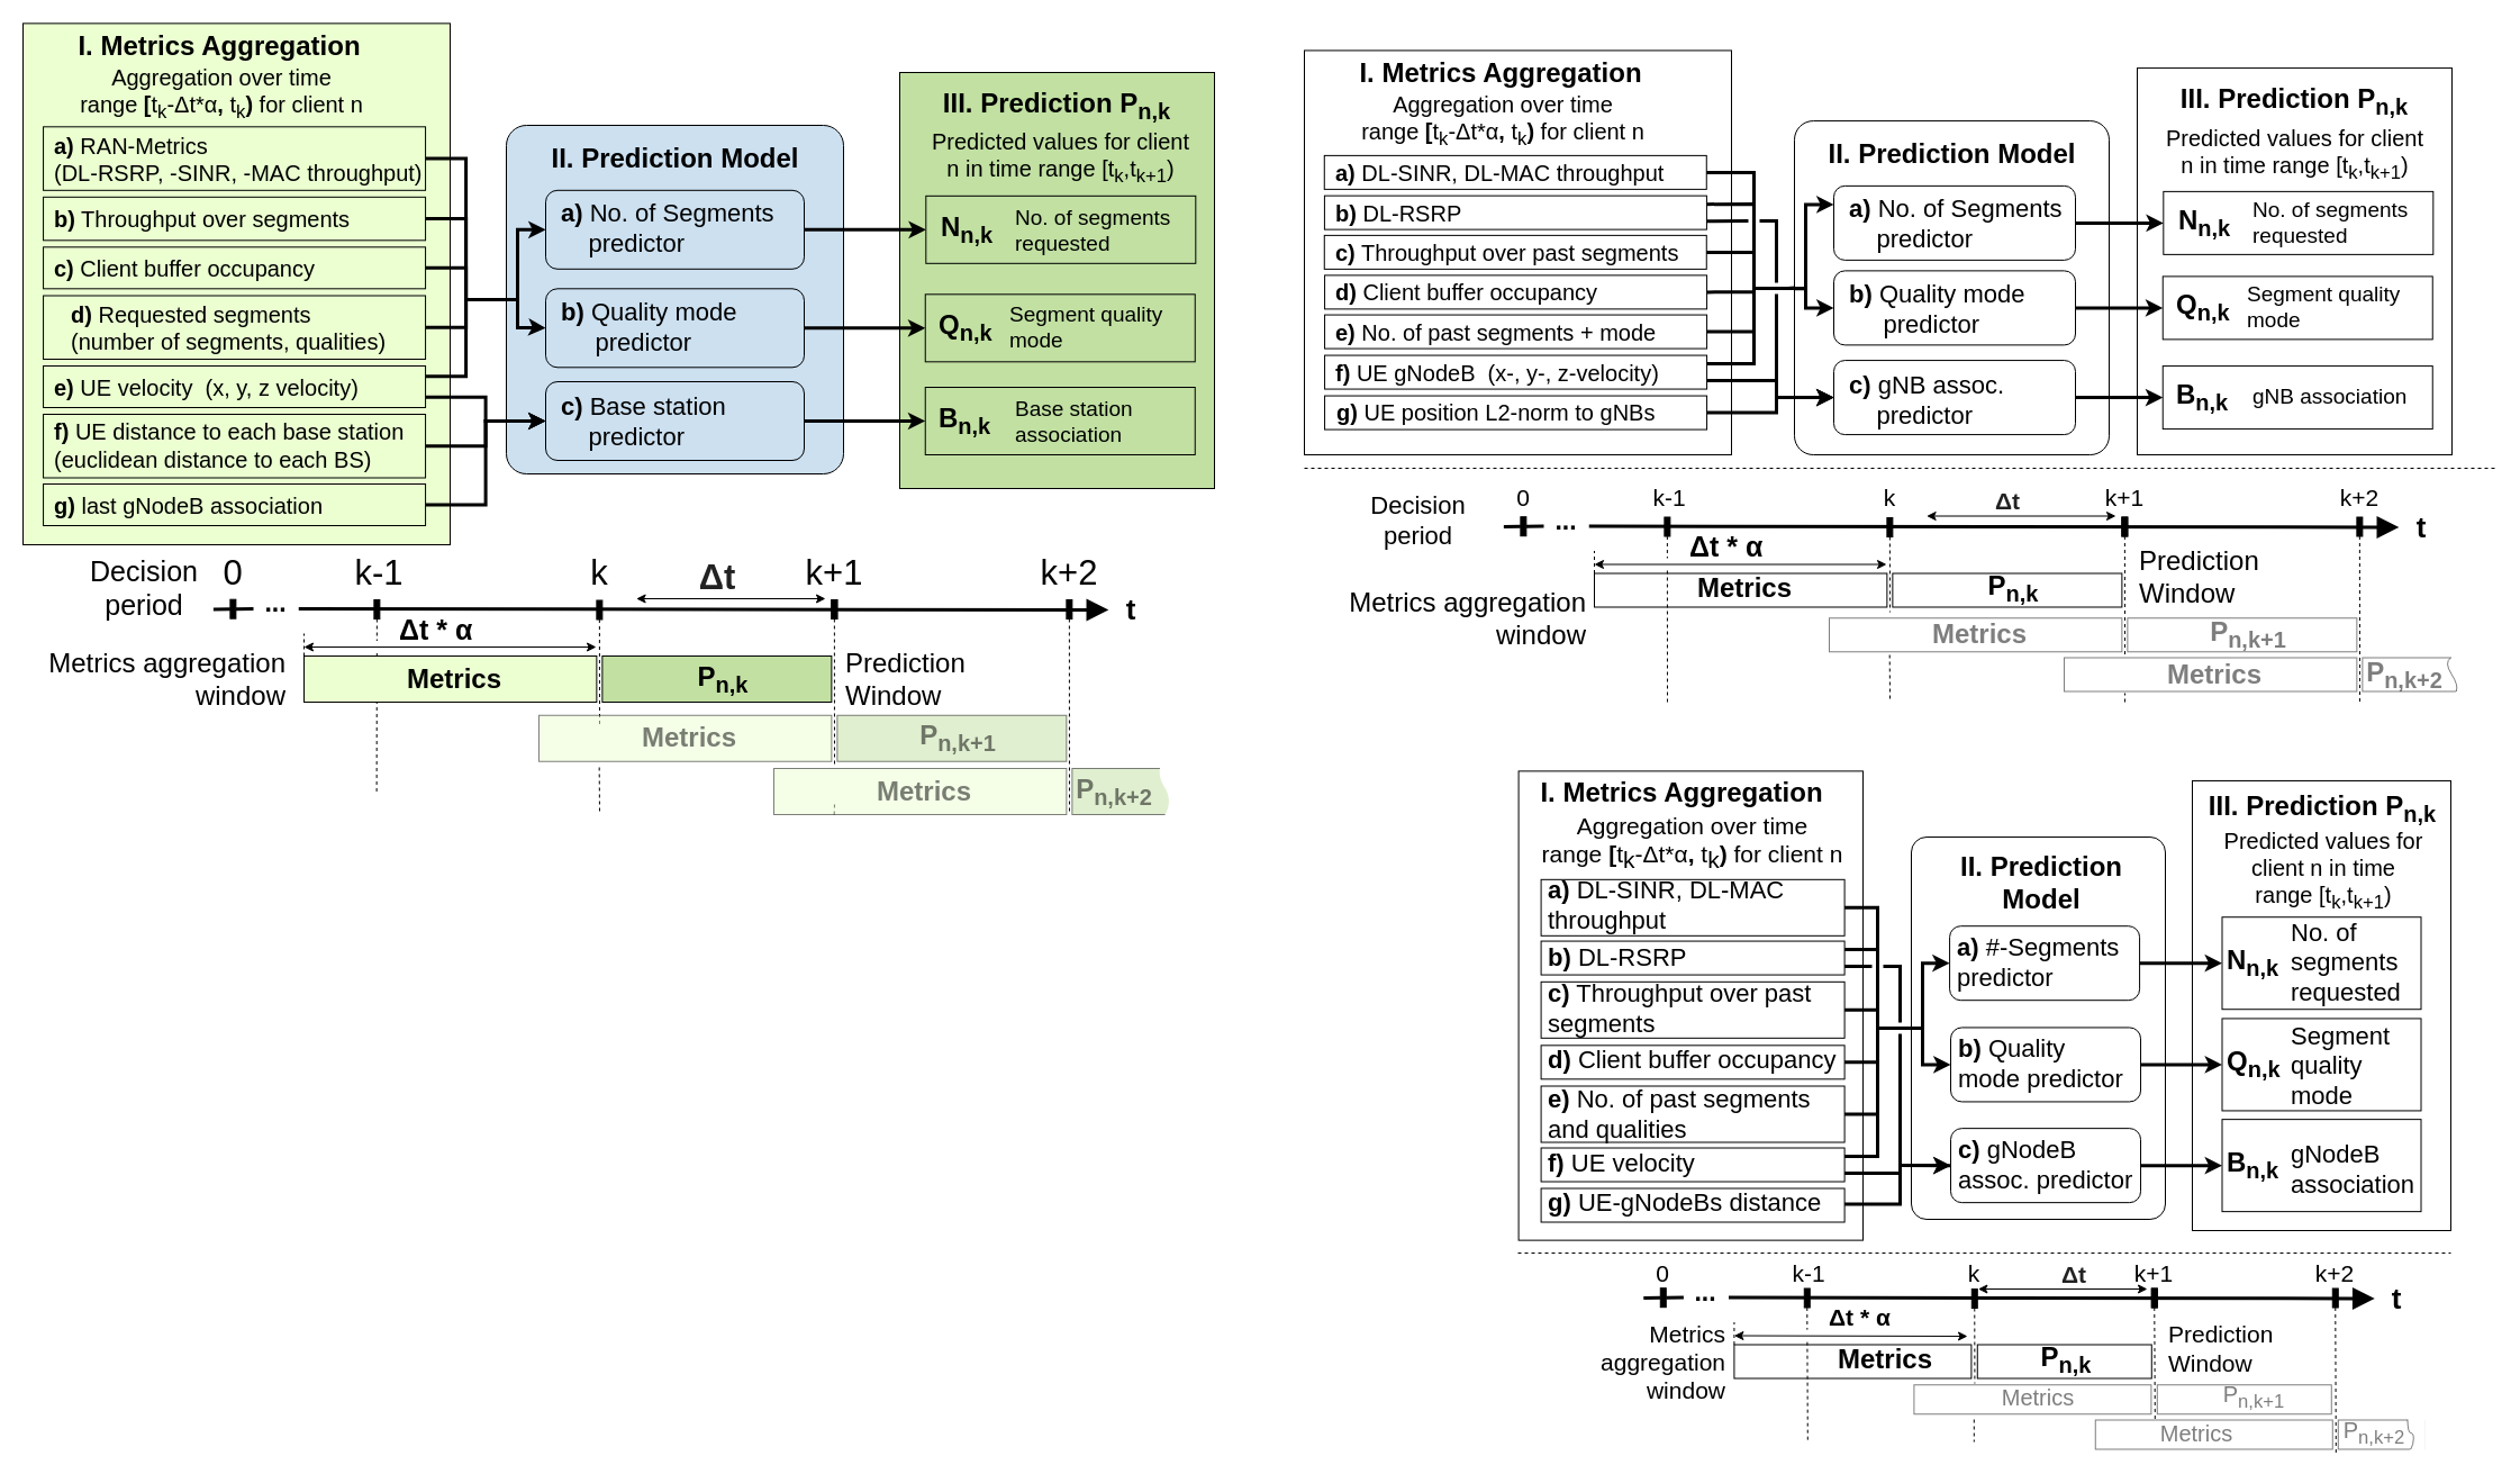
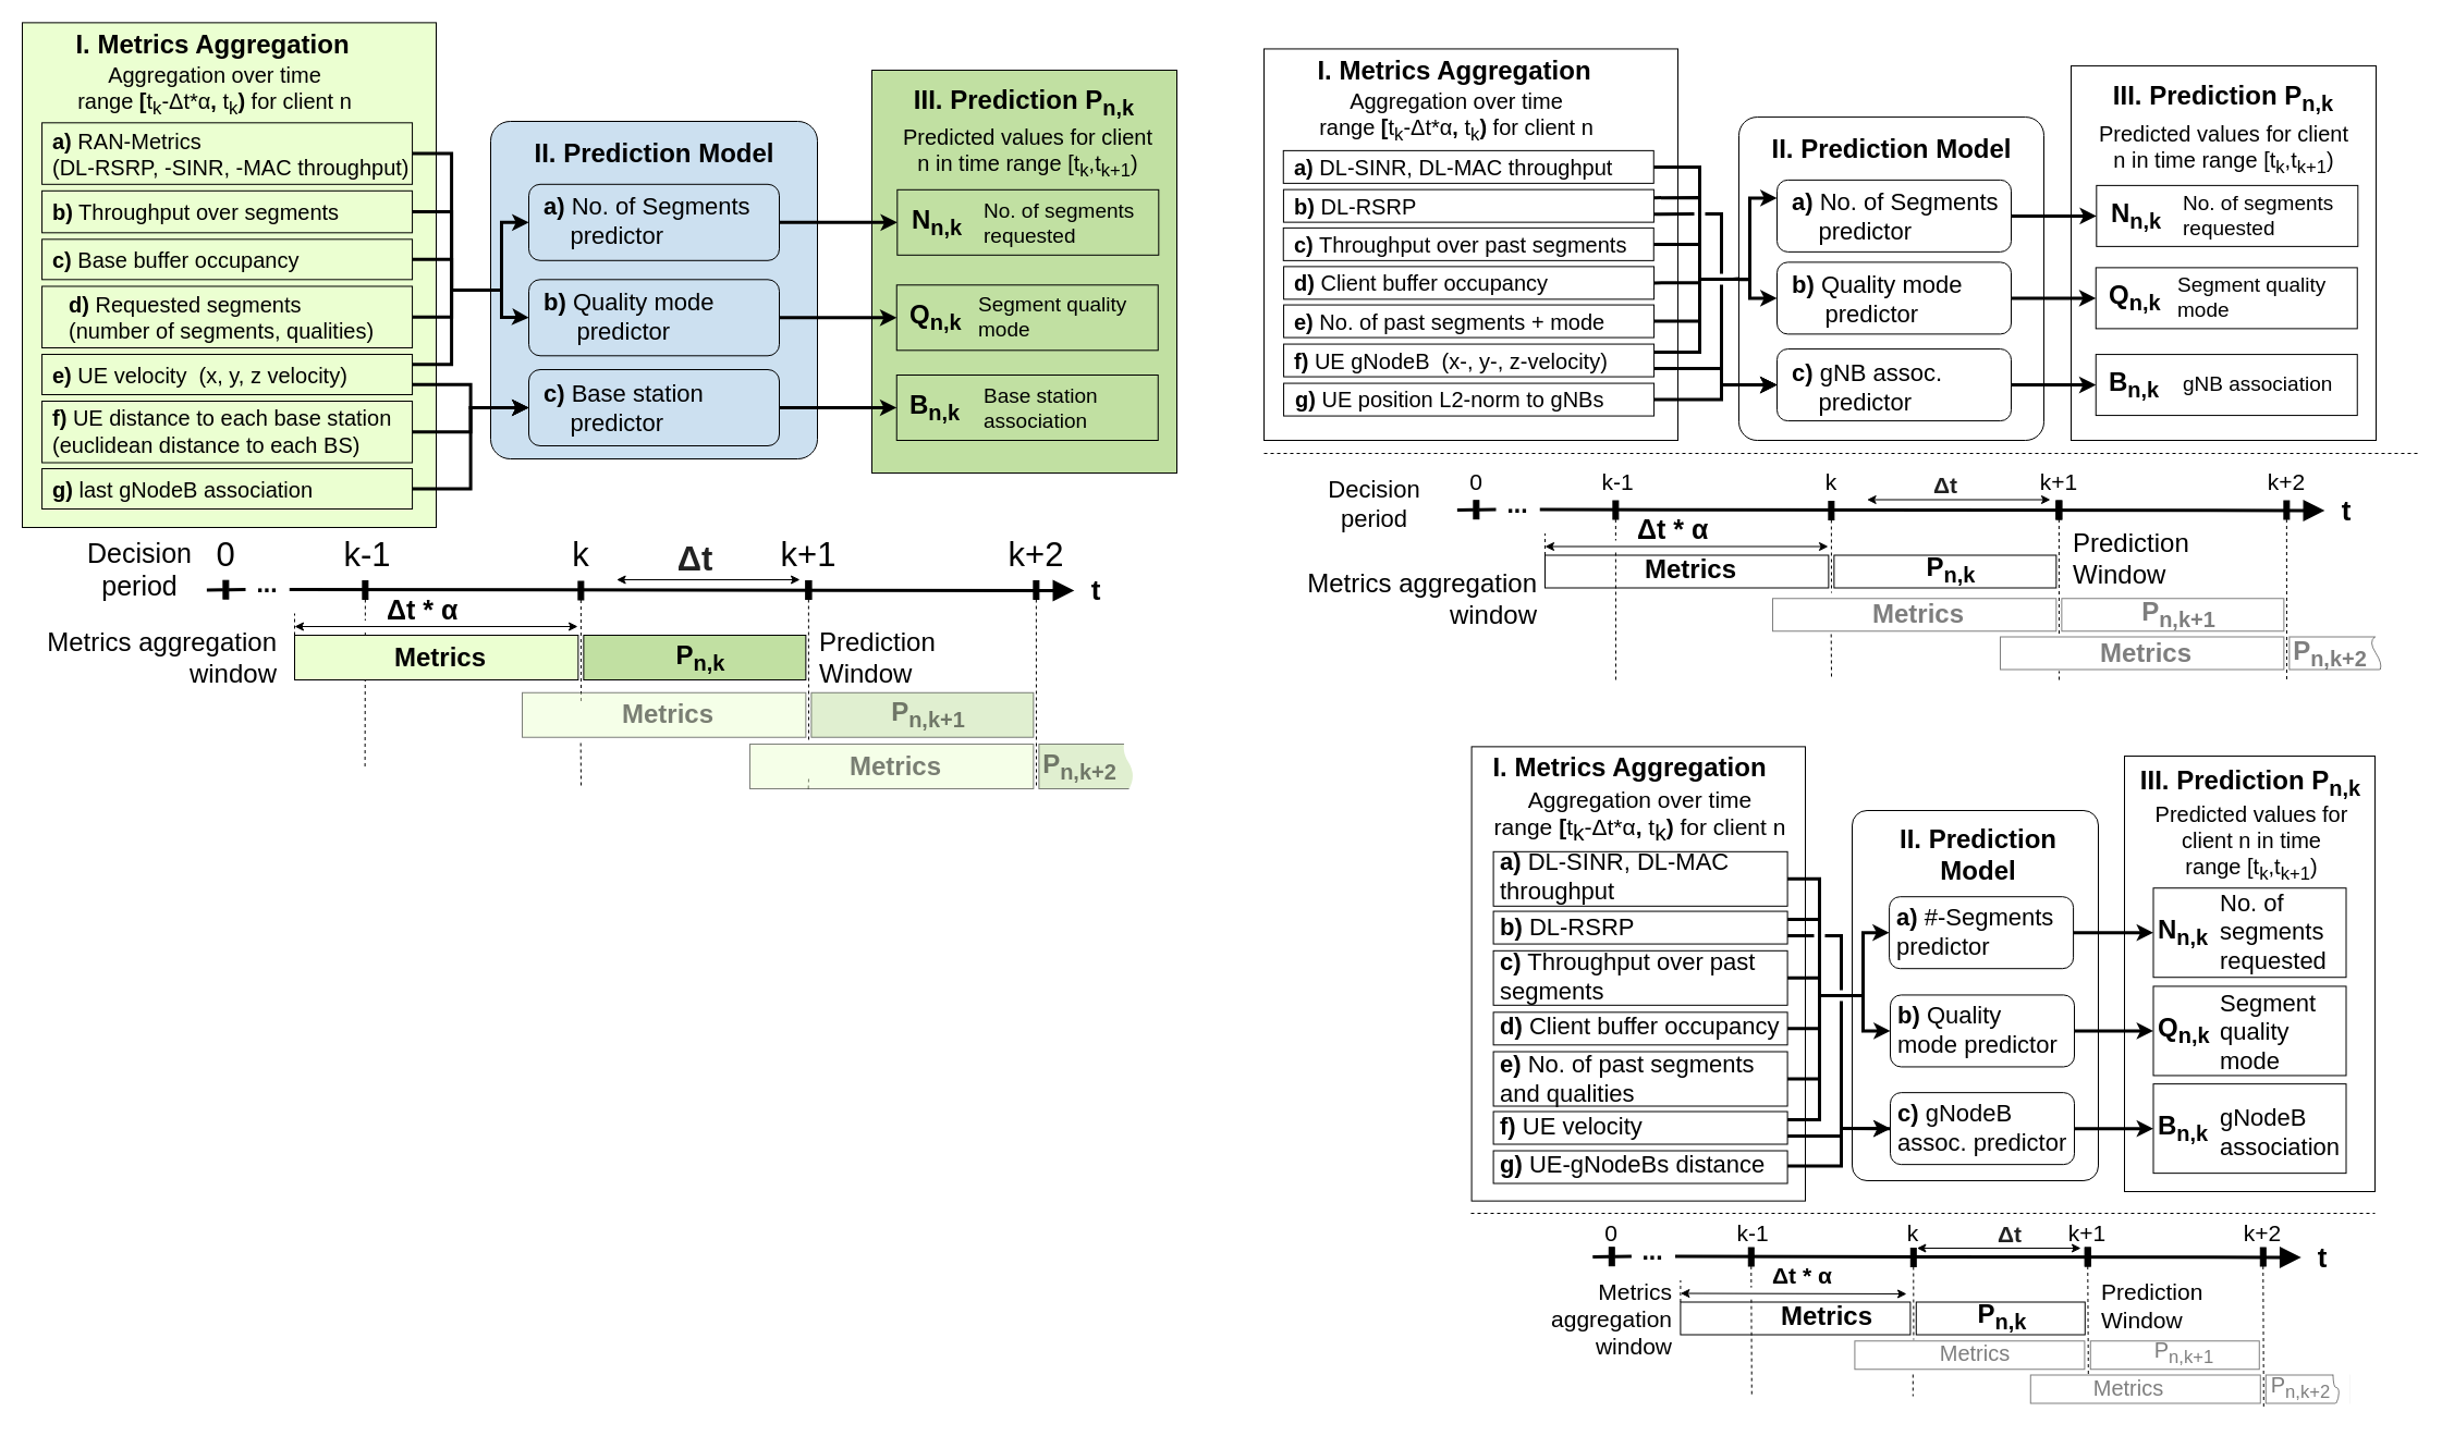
- <mxCell id="52" value="&lt;font style=&quot;font-size: 20px;&quot;&gt;&lt;span style=&quot;font-size: 20px; font-family: helvetica; font-style: normal; letter-spacing: normal; text-indent: 0px; text-transform: none; word-spacing: 0px; display: inline; float: none;&quot;&gt;&lt;b style=&quot;font-size: 20px;&quot;&gt;c)&lt;/b&gt;&lt;/span&gt;&lt;span style=&quot;font-size: 20px; font-family: helvetica; font-style: normal; font-weight: 400; letter-spacing: normal; text-indent: 0px; text-transform: none; word-spacing: 0px; display: inline; float: none;&quot;&gt; Client buffer occupancy&amp;nbsp;&lt;br style=&quot;font-size: 20px;&quot;&gt;&lt;/span&gt;&lt;/font&gt;" style="text;whiteSpace=wrap;html=1;fontSize=20;labelBackgroundColor=none;verticalAlign=middle;align=left;" parent="1" vertex="1"><mxGeometry x="45.83" y="227.56" width="286.94" height="20.5" as="geometry" /></mxCell>
+ <mxCell id="52" value="&lt;font style=&quot;font-size: 20px;&quot;&gt;&lt;span style=&quot;font-size: 20px; font-family: helvetica; font-style: normal; letter-spacing: normal; text-indent: 0px; text-transform: none; word-spacing: 0px; display: inline; float: none;&quot;&gt;&lt;b style=&quot;font-size: 20px;&quot;&gt;c)&lt;/b&gt;&lt;/span&gt;&lt;span style=&quot;font-size: 20px; font-family: helvetica; font-style: normal; font-weight: 400; letter-spacing: normal; text-indent: 0px; text-transform: none; word-spacing: 0px; display: inline; float: none;&quot;&gt; Base buffer occupancy&amp;nbsp;&lt;br style=&quot;font-size: 20px;&quot;&gt;&lt;/span&gt;&lt;/font&gt;" style="text;whiteSpace=wrap;html=1;fontSize=20;labelBackgroundColor=none;verticalAlign=middle;align=left;" parent="1" vertex="1"><mxGeometry x="45.83" y="227.56" width="286.94" height="20.5" as="geometry" /></mxCell>
